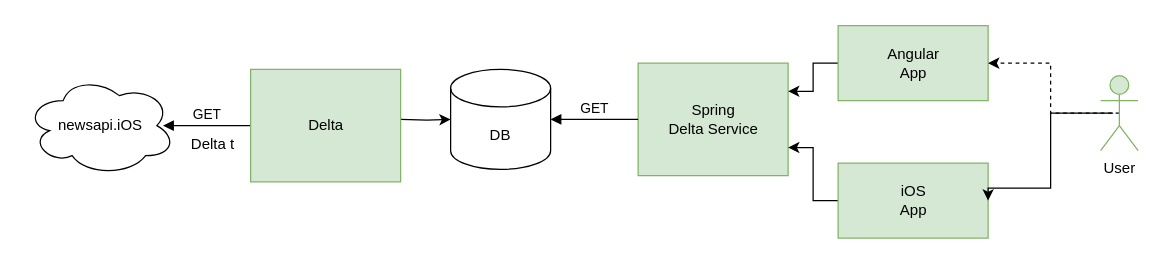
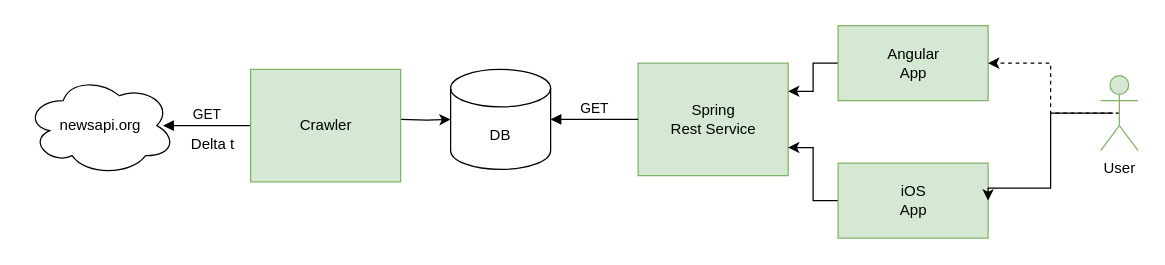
- <mxCell id="7" value="Spring&lt;br&gt;Delta Service" style="html=1;fillColor=#d5e8d4;strokeColor=#82b366;" parent="1" vertex="1"><mxGeometry x="510" y="50" width="120" height="90" as="geometry" /></mxCell>
+ <mxCell id="7" value="Spring&lt;br&gt;Rest Service" style="html=1;fillColor=#d5e8d4;strokeColor=#82b366;" parent="1" vertex="1"><mxGeometry x="510" y="50" width="120" height="90" as="geometry" /></mxCell>
- <mxCell id="6" value="newsapi.iOS" style="ellipse;shape=cloud;whiteSpace=wrap;html=1;" parent="1" vertex="1"><mxGeometry x="20" y="60" width="120" height="80" as="geometry" /></mxCell>
+ <mxCell id="6" value="newsapi.org" style="ellipse;shape=cloud;whiteSpace=wrap;html=1;" parent="1" vertex="1"><mxGeometry x="20" y="60" width="120" height="80" as="geometry" /></mxCell>
- <mxCell id="16" value="Delta" style="html=1;fillColor=#d5e8d4;strokeColor=#82b366;" vertex="1" parent="1"><mxGeometry x="200" y="55" width="120" height="90" as="geometry" /></mxCell>
+ <mxCell id="16" value="Crawler" style="html=1;fillColor=#d5e8d4;strokeColor=#82b366;" vertex="1" parent="1"><mxGeometry x="200" y="55" width="120" height="90" as="geometry" /></mxCell>
